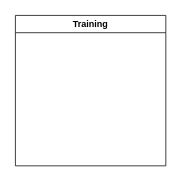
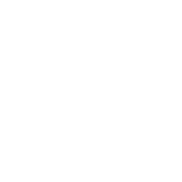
- <mxCell id="2" value="Training" style="swimlane;whiteSpace=wrap;html=1;" vertex="1" parent="1"><mxGeometry x="20" y="20" width="200" height="200" as="geometry" /></mxCell>
